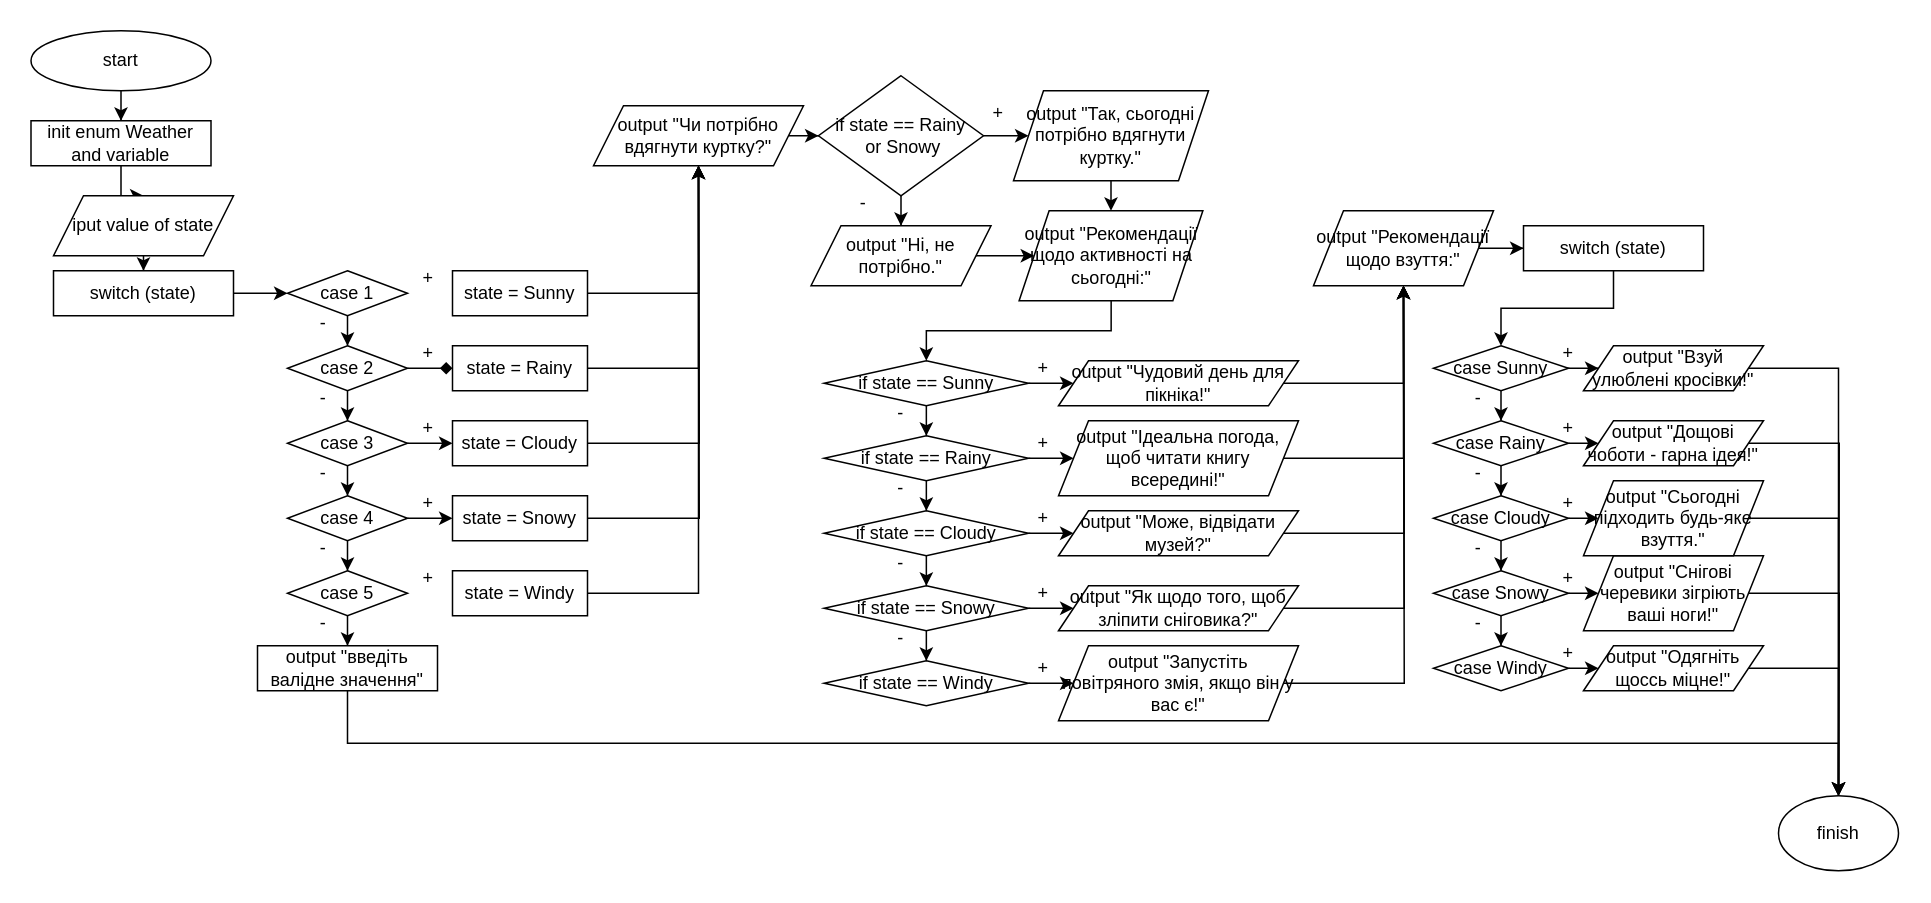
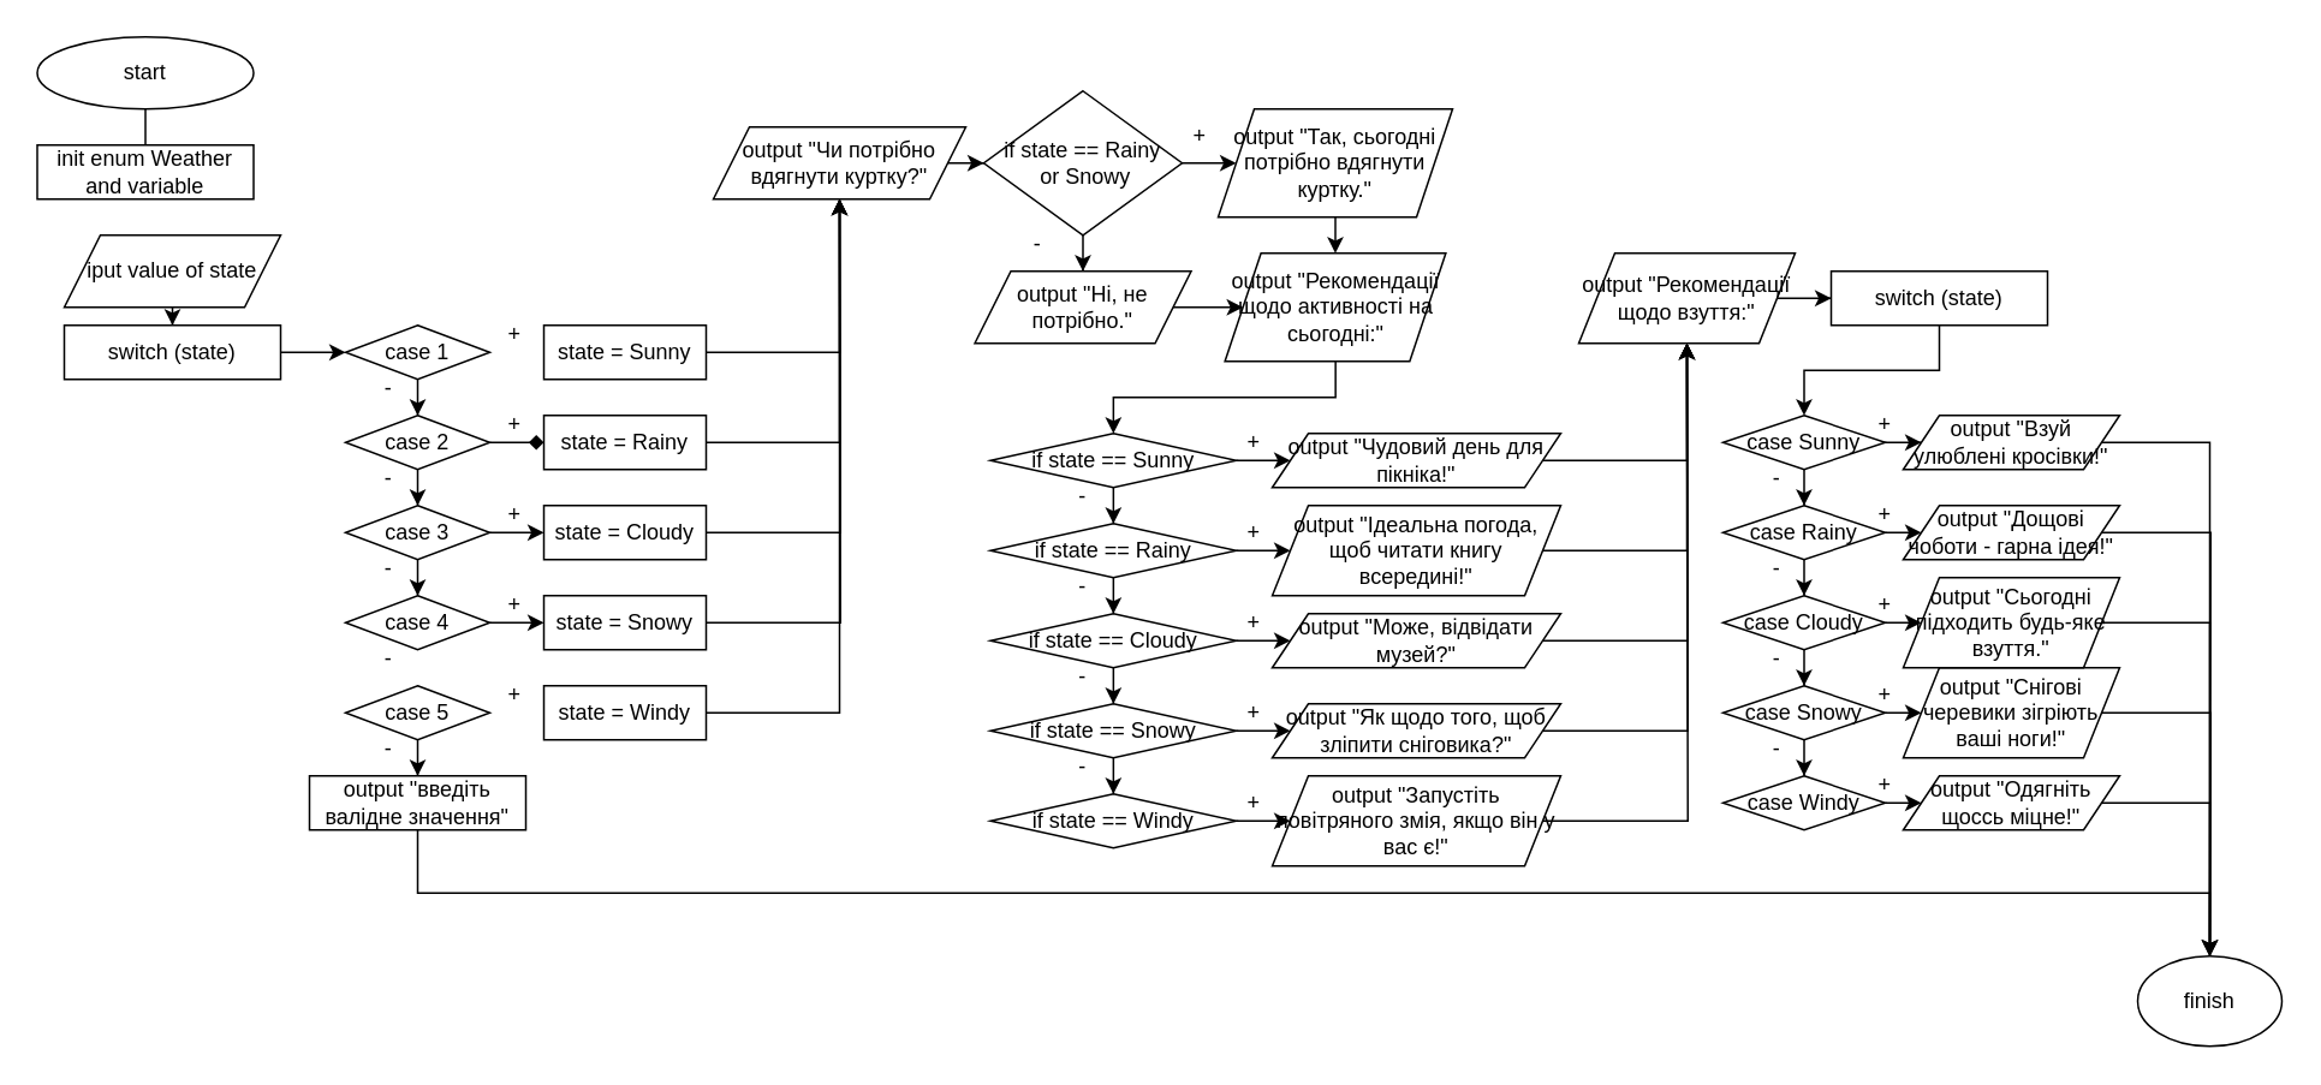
- <mxCell id="2" value="" style="edgeStyle=orthogonalEdgeStyle;rounded=0;orthogonalLoop=1;jettySize=auto;html=1;" edge="1" parent="1" source="3" target="5"><mxGeometry relative="1" as="geometry" /></mxCell>
+ <mxCell id="2" value="" style="edgeStyle=orthogonalEdgeStyle;rounded=0;orthogonalLoop=1;jettySize=auto;html=1;endArrow=none;" edge="1" parent="1" source="3" target="5"><mxGeometry relative="1" as="geometry" /></mxCell>
- <mxCell id="4" value="" style="edgeStyle=orthogonalEdgeStyle;rounded=0;orthogonalLoop=1;jettySize=auto;html=1;" edge="1" parent="1" source="5" target="7"><mxGeometry relative="1" as="geometry" /></mxCell>
- <mxCell id="20" value="" style="edgeStyle=orthogonalEdgeStyle;rounded=0;orthogonalLoop=1;jettySize=auto;html=1;" edge="1" parent="1" source="22" target="24"><mxGeometry relative="1" as="geometry" /></mxCell>
